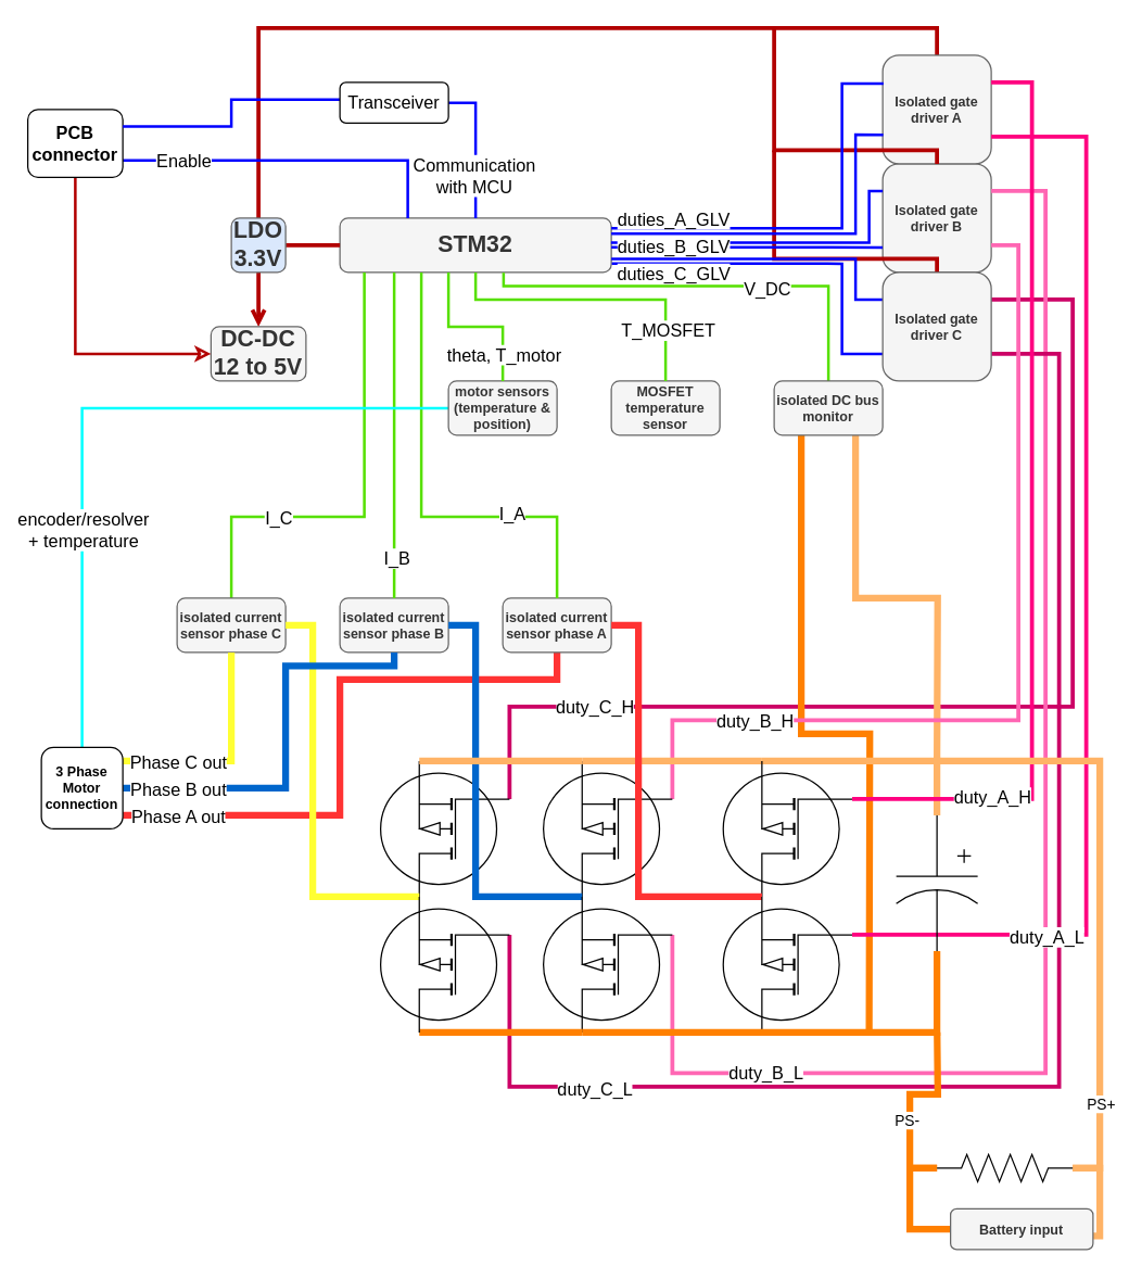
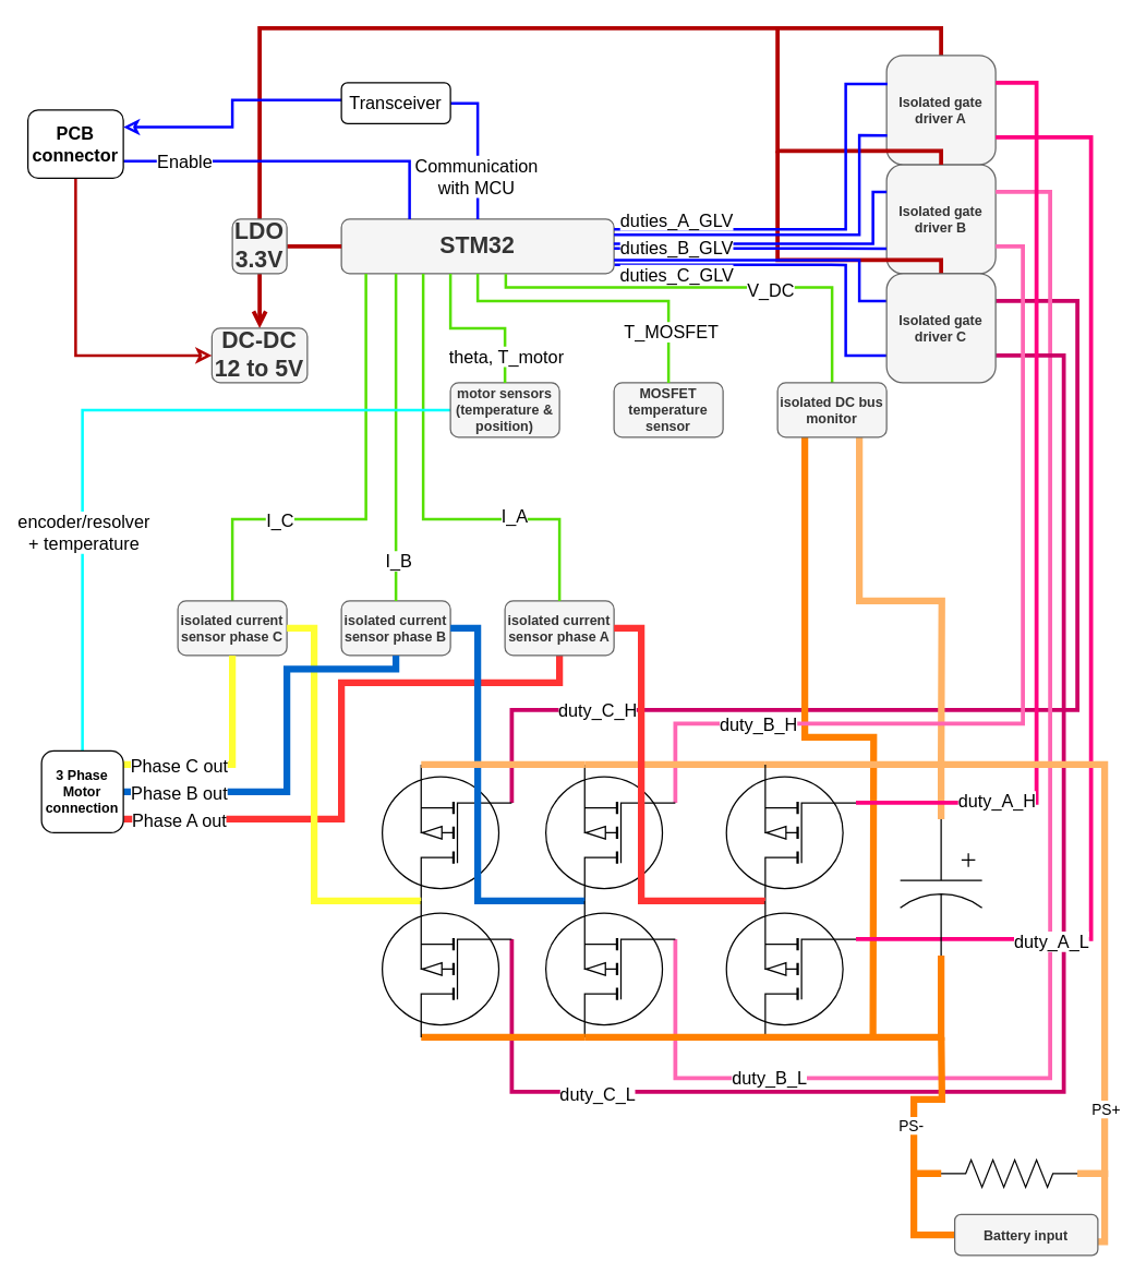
- <mxCell id="88" style="edgeStyle=orthogonalEdgeStyle;rounded=0;orthogonalLoop=1;jettySize=auto;html=1;entryX=1;entryY=0.25;entryDx=0;entryDy=0;fontSize=13;endArrow=none;endFill=0;strokeColor=#0000FF;strokeWidth=2;exitX=0.002;exitY=0.42;exitDx=0;exitDy=0;exitPerimeter=0;" parent="1" source="89" target="85" edge="1"><mxGeometry relative="1" as="geometry"><mxPoint x="170" y="93" as="sourcePoint" /></mxGeometry></mxCell>
+ <mxCell id="88" style="edgeStyle=orthogonalEdgeStyle;rounded=0;orthogonalLoop=1;jettySize=auto;html=1;entryX=1;entryY=0.25;entryDx=0;entryDy=0;fontSize=13;endArrow=classic;endFill=0;strokeColor=#0000FF;strokeWidth=2;exitX=0.002;exitY=0.42;exitDx=0;exitDy=0;exitPerimeter=0;" parent="1" source="89" target="85" edge="1"><mxGeometry relative="1" as="geometry"><mxPoint x="170" y="93" as="sourcePoint" /></mxGeometry></mxCell>
- <mxCell id="11" value="LDO 3.3V" style="rounded=1;whiteSpace=wrap;html=1;fontSize=17;fontStyle=1;fillColor=#dae8fc;strokeColor=#666666;fontColor=#333333;" parent="1" vertex="1"><mxGeometry x="170" y="160" width="40" height="40" as="geometry" /></mxCell>
+ <mxCell id="11" value="LDO 3.3V" style="rounded=1;whiteSpace=wrap;html=1;fontSize=17;fontStyle=1;fillColor=#f5f5f5;strokeColor=#666666;fontColor=#333333;" parent="1" vertex="1"><mxGeometry x="170" y="160" width="40" height="40" as="geometry" /></mxCell>
